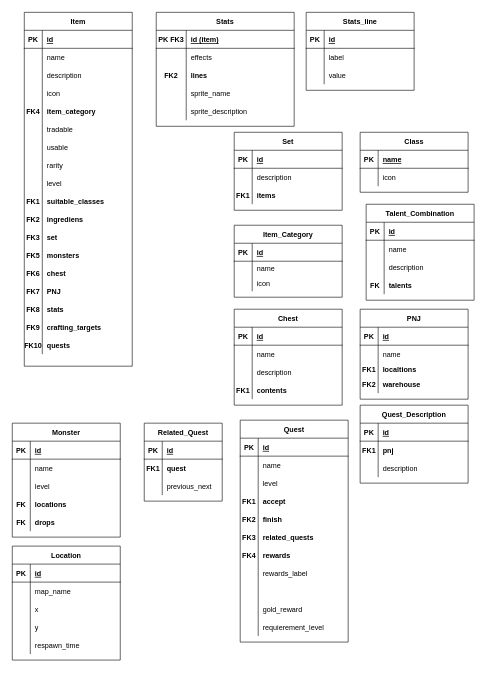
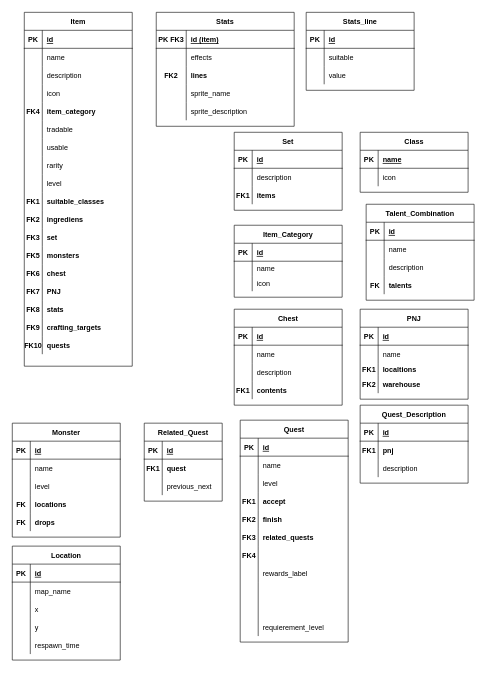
- <mxCell id="164" value="label" style="shape=partialRectangle;connectable=0;fillColor=none;top=0;left=0;bottom=0;right=0;align=left;spacingLeft=6;overflow=hidden;" vertex="1" parent="162"><mxGeometry x="30" width="150" height="30" as="geometry" /></mxCell>
+ <mxCell id="164" value="suitable" style="shape=partialRectangle;connectable=0;fillColor=none;top=0;left=0;bottom=0;right=0;align=left;spacingLeft=6;overflow=hidden;" vertex="1" parent="162"><mxGeometry x="30" width="150" height="30" as="geometry" /></mxCell>
- <mxCell id="202" value="rewards" style="shape=partialRectangle;connectable=0;fillColor=none;top=0;left=0;bottom=0;right=0;align=left;spacingLeft=6;overflow=hidden;fontStyle=1" vertex="1" parent="200"><mxGeometry x="30" width="150" height="30" as="geometry" /></mxCell>
- <mxCell id="210" value="gold_reward" style="shape=partialRectangle;connectable=0;fillColor=none;top=0;left=0;bottom=0;right=0;align=left;spacingLeft=6;overflow=hidden;fontStyle=0" vertex="1" parent="208"><mxGeometry x="30" width="150" height="30" as="geometry" /></mxCell>
